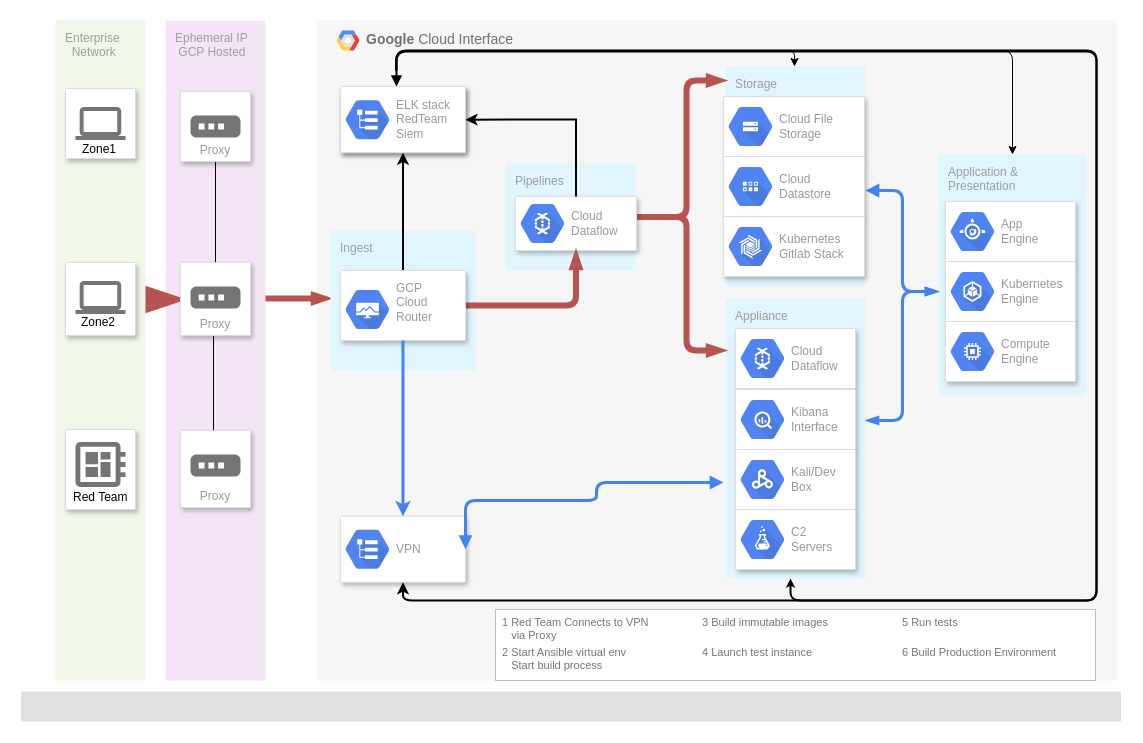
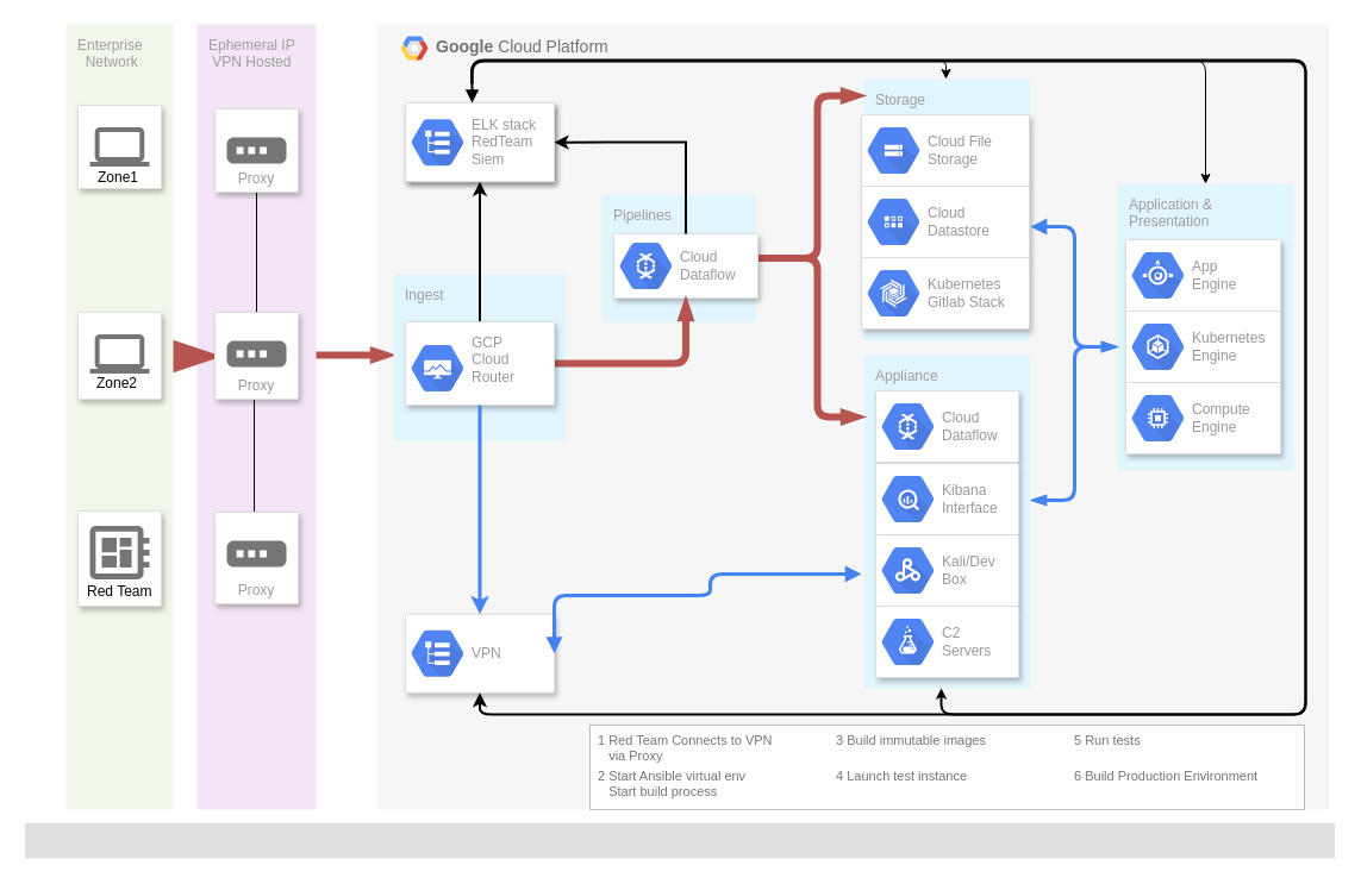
- <mxCell id="2" value="&lt;b&gt;Google &lt;/b&gt;Cloud Interface" style="fillColor=#F6F6F6;strokeColor=none;shadow=0;gradientColor=none;fontSize=14;align=left;spacing=10;fontColor=#717171;9E9E9E;verticalAlign=top;spacingTop=-4;fontStyle=0;spacingLeft=40;html=1;" parent="1" vertex="1"><mxGeometry x="316" y="20" width="800" height="660" as="geometry" /></mxCell>
+ <mxCell id="2" value="&lt;b&gt;Google &lt;/b&gt;Cloud Platform" style="fillColor=#F6F6F6;strokeColor=none;shadow=0;gradientColor=none;fontSize=14;align=left;spacing=10;fontColor=#717171;9E9E9E;verticalAlign=top;spacingTop=-4;fontStyle=0;spacingLeft=40;html=1;" parent="1" vertex="1"><mxGeometry x="316" y="20" width="800" height="660" as="geometry" /></mxCell>
- <mxCell id="18" value="&lt;div&gt;Ephemeral IP&lt;/div&gt;&lt;div&gt;&amp;nbsp;GCP Hosted&lt;br&gt;&lt;/div&gt;" style="rounded=1;absoluteArcSize=1;arcSize=2;html=1;strokeColor=none;gradientColor=none;shadow=0;dashed=0;strokeColor=none;fontSize=12;fontColor=#9E9E9E;align=left;verticalAlign=top;spacing=10;spacingTop=-4;fillColor=#F3E5F5;" parent="1" vertex="1"><mxGeometry x="165" y="20" width="100" height="660" as="geometry" /></mxCell>
+ <mxCell id="18" value="&lt;div&gt;Ephemeral IP&lt;/div&gt;&lt;div&gt;&amp;nbsp;VPN Hosted&lt;br&gt;&lt;/div&gt;" style="rounded=1;absoluteArcSize=1;arcSize=2;html=1;strokeColor=none;gradientColor=none;shadow=0;dashed=0;strokeColor=none;fontSize=12;fontColor=#9E9E9E;align=left;verticalAlign=top;spacing=10;spacingTop=-4;fillColor=#F3E5F5;" parent="1" vertex="1"><mxGeometry x="165" y="20" width="100" height="660" as="geometry" /></mxCell>
